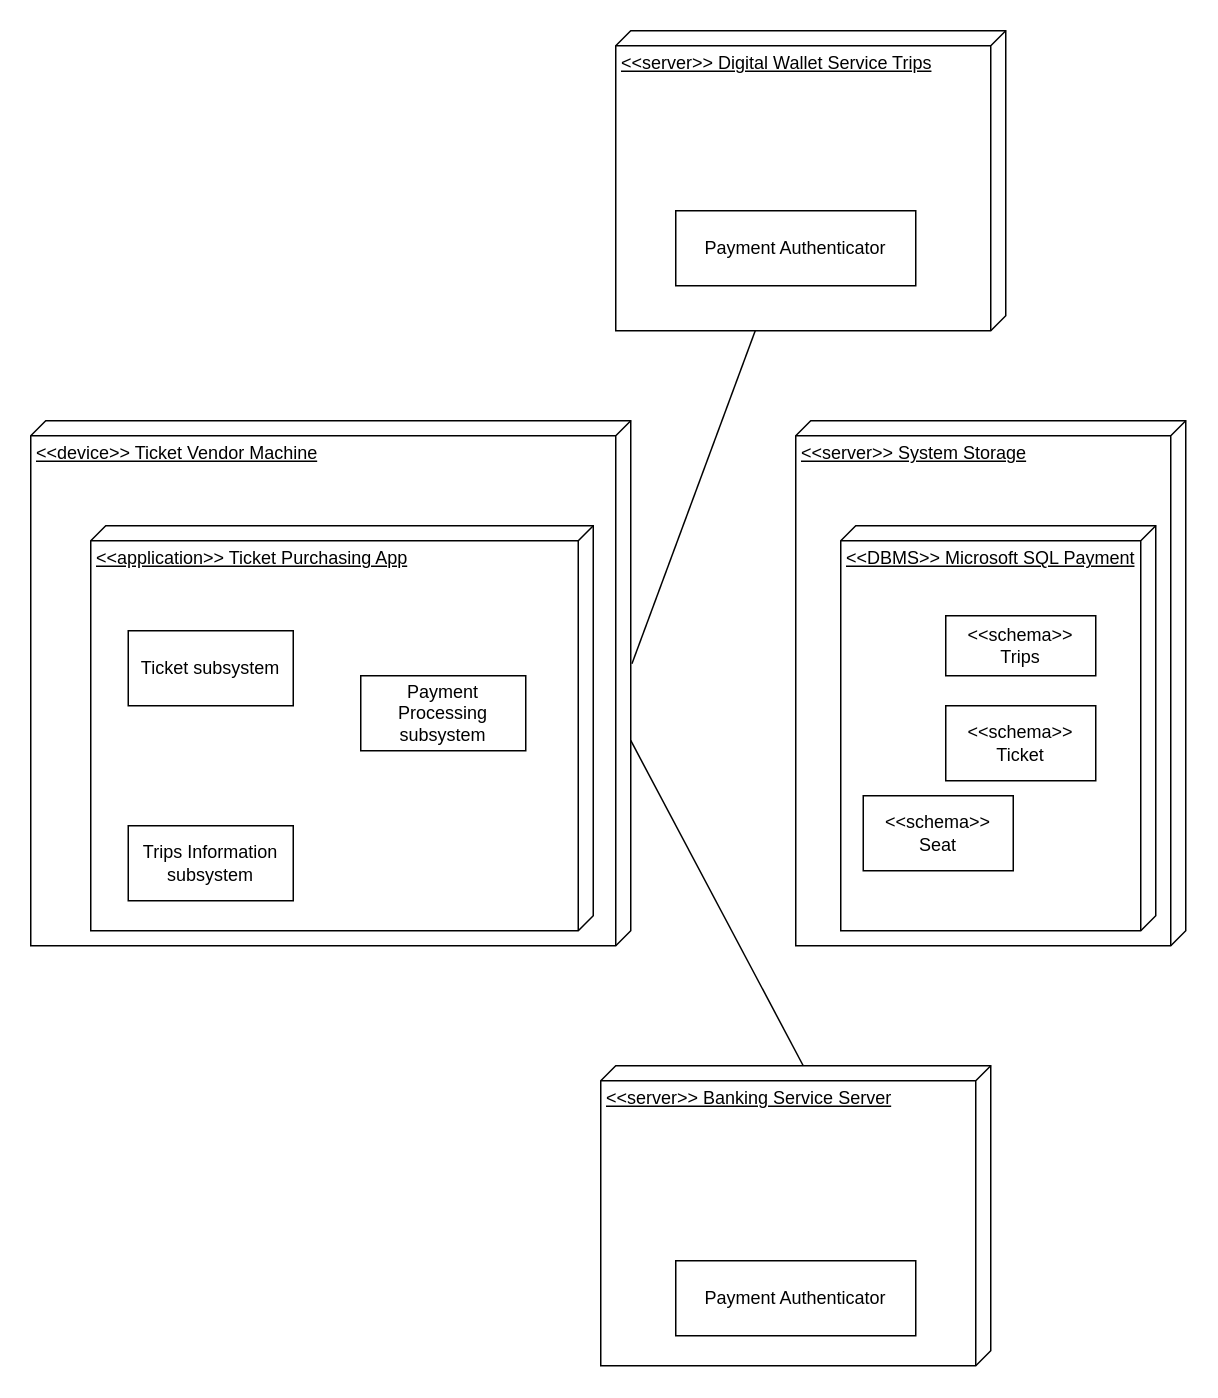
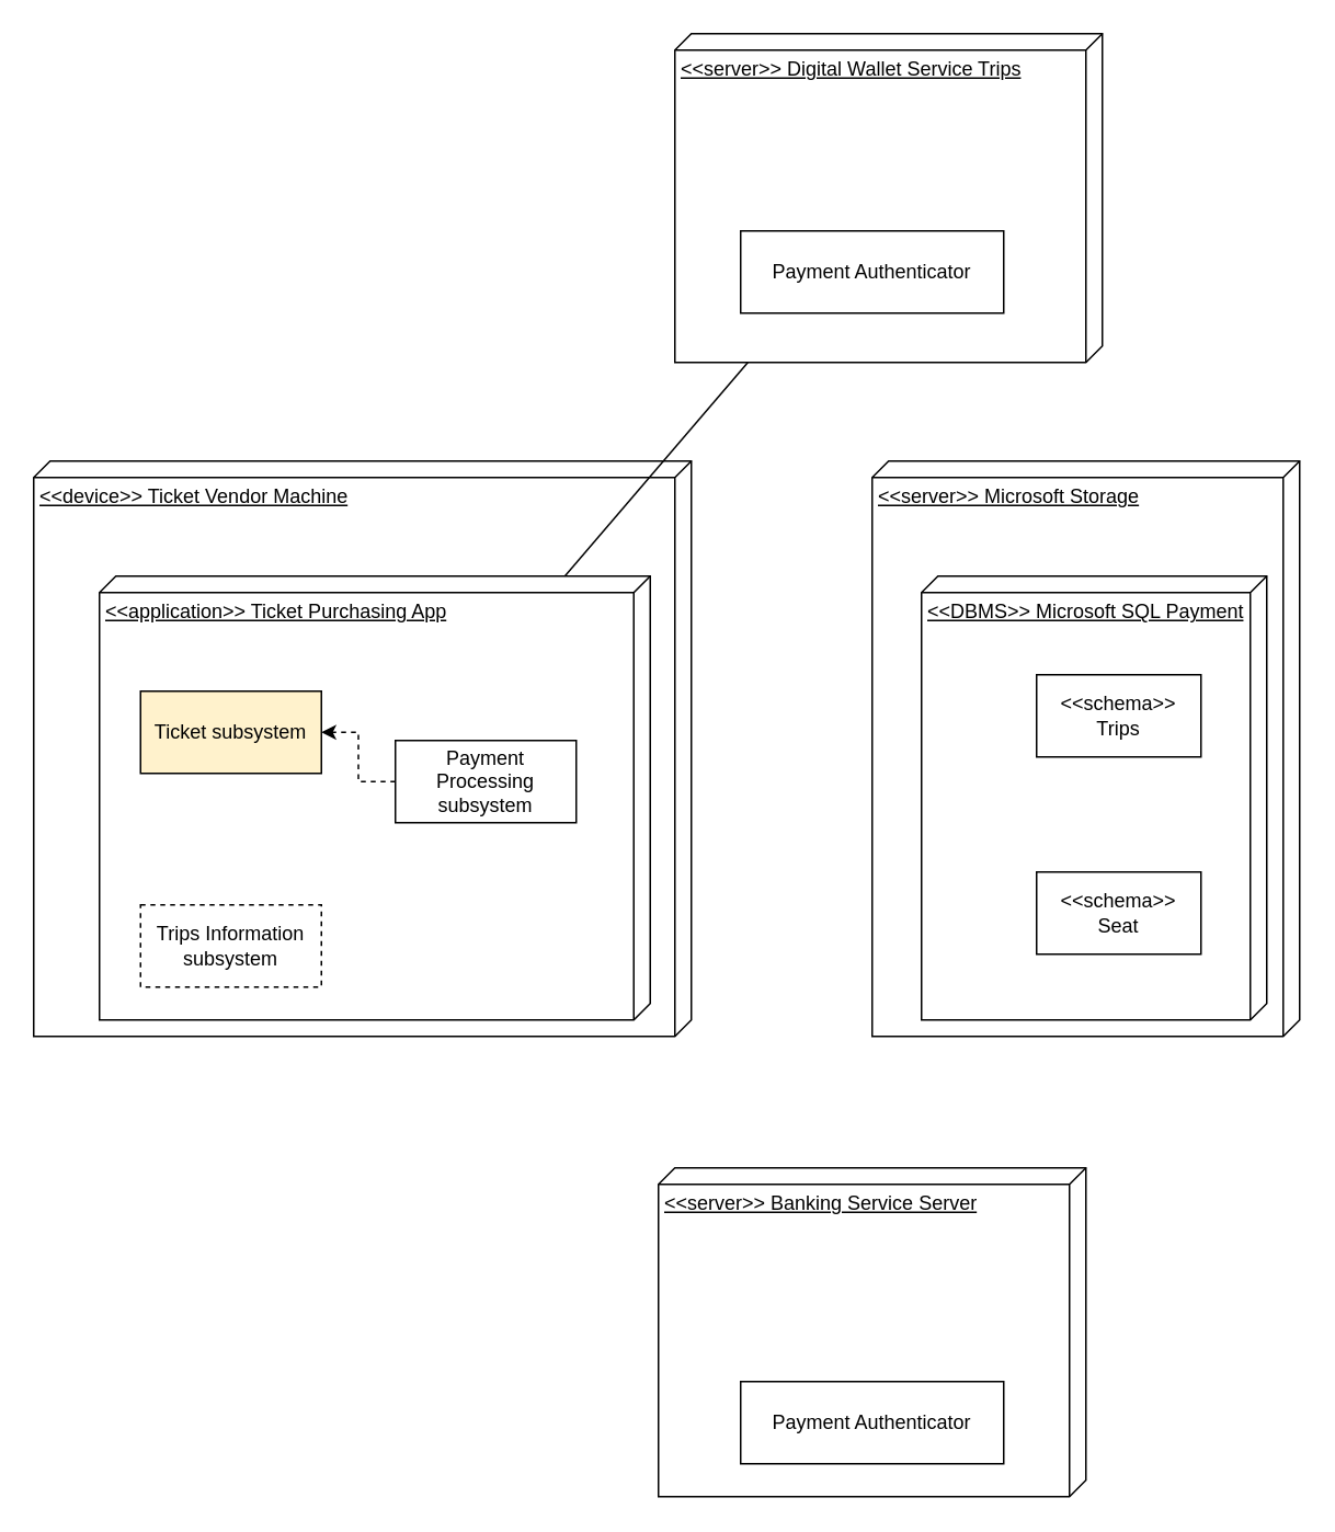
- <mxCell id="9" value="&amp;lt;&amp;lt;server&amp;gt;&amp;gt; System Storage" style="verticalAlign=top;align=left;spacingTop=8;spacingLeft=2;spacingRight=12;shape=cube;size=10;direction=south;fontStyle=4;html=1;whiteSpace=wrap;" vertex="1" parent="8"><mxGeometry width="260" height="350" as="geometry" /></mxCell>
+ <mxCell id="9" value="&amp;lt;&amp;lt;server&amp;gt;&amp;gt; Microsoft Storage" style="verticalAlign=top;align=left;spacingTop=8;spacingLeft=2;spacingRight=12;shape=cube;size=10;direction=south;fontStyle=4;html=1;whiteSpace=wrap;" vertex="1" parent="8"><mxGeometry width="260" height="350" as="geometry" /></mxCell>
- <mxCell id="18" style="rounded=0;orthogonalLoop=1;jettySize=auto;html=1;entryX=0.463;entryY=-0.002;entryDx=0;entryDy=0;entryPerimeter=0;endArrow=none;endFill=0;" edge="1" parent="1" source="20" target="2"><mxGeometry relative="1" as="geometry" /></mxCell>
+ <mxCell id="18" style="rounded=0;orthogonalLoop=1;jettySize=auto;html=1;endArrow=none;endFill=0;" edge="1" parent="1" source="20" target="3"><mxGeometry relative="1" as="geometry" /></mxCell>
- <mxCell id="11" value="&amp;lt;&amp;lt;schema&amp;gt;&amp;gt;&lt;br&gt;Trips" style="html=1;whiteSpace=wrap;" vertex="1" parent="8"><mxGeometry x="100" y="130" width="100" height="40" as="geometry" /></mxCell>
+ <mxCell id="11" value="&amp;lt;&amp;lt;schema&amp;gt;&amp;gt;&lt;br&gt;Trips" style="html=1;whiteSpace=wrap;" vertex="1" parent="8"><mxGeometry x="100" y="130" width="100" height="50" as="geometry" /></mxCell>
- <mxCell id="7" value="Ticket subsystem" style="html=1;whiteSpace=wrap;" vertex="1" parent="1"><mxGeometry x="85" y="420" width="110" height="50" as="geometry" /></mxCell>
+ <mxCell id="7" value="Ticket subsystem" style="html=1;whiteSpace=wrap;fillColor=#fff2cc;" vertex="1" parent="1"><mxGeometry x="85" y="420" width="110" height="50" as="geometry" /></mxCell>
+ <mxCell id="4" style="edgeStyle=orthogonalEdgeStyle;rounded=0;orthogonalLoop=1;jettySize=auto;html=1;entryX=1;entryY=0.5;entryDx=0;entryDy=0;dashed=1;" edge="1" parent="1" source="5" target="7"><mxGeometry relative="1" as="geometry" /></mxCell>
- <mxCell id="12" value="&amp;lt;&amp;lt;schema&amp;gt;&amp;gt;&lt;br&gt;Ticket" style="html=1;whiteSpace=wrap;" vertex="1" parent="8"><mxGeometry x="100" y="190" width="100" height="50" as="geometry" /></mxCell>
- <mxCell id="13" value="&amp;lt;&amp;lt;schema&amp;gt;&amp;gt;&lt;br&gt;Seat" style="html=1;whiteSpace=wrap;" vertex="1" parent="8"><mxGeometry x="45" y="250" width="100" height="50" as="geometry" /></mxCell>
+ <mxCell id="13" value="&amp;lt;&amp;lt;schema&amp;gt;&amp;gt;&lt;br&gt;Seat" style="html=1;whiteSpace=wrap;" vertex="1" parent="8"><mxGeometry x="100" y="250" width="100" height="50" as="geometry" /></mxCell>
- <mxCell id="6" value="Trips Information subsystem" style="html=1;whiteSpace=wrap;" vertex="1" parent="1"><mxGeometry x="85" y="550" width="110" height="50" as="geometry" /></mxCell>
+ <mxCell id="6" value="Trips Information subsystem" style="html=1;whiteSpace=wrap;dashed=1;" vertex="1" parent="1"><mxGeometry x="85" y="550" width="110" height="50" as="geometry" /></mxCell>
- <mxCell id="14" style="rounded=0;orthogonalLoop=1;jettySize=auto;html=1;entryX=0.609;entryY=0;entryDx=0;entryDy=0;entryPerimeter=0;endArrow=none;endFill=0;exitX=0;exitY=0;exitDx=0;exitDy=125;exitPerimeter=0;" edge="1" parent="1" source="16" target="2"><mxGeometry relative="1" as="geometry" /></mxCell>
